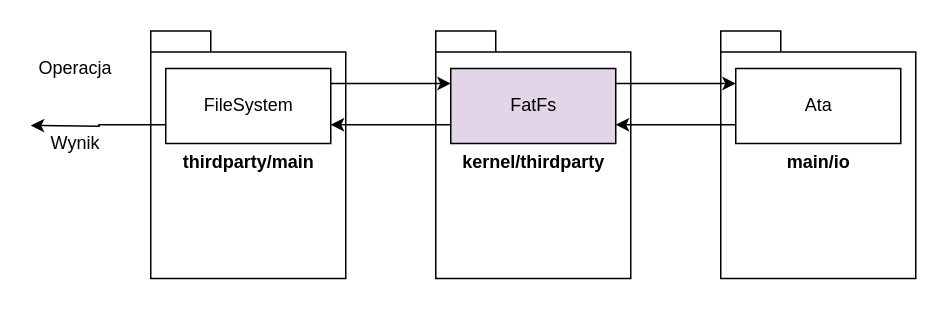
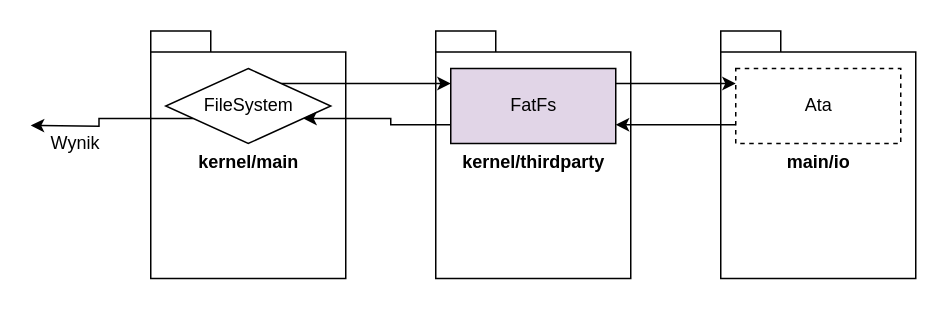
- <mxCell id="13" value="Operacja" style="text;html=1;strokeColor=none;fillColor=none;align=center;verticalAlign=middle;whiteSpace=wrap;rounded=0;" vertex="1" parent="1"><mxGeometry x="20" y="35" width="60" height="20" as="geometry" /></mxCell>
- <mxCell id="7" value="FileSystem" style="html=1;" vertex="1" parent="1"><mxGeometry x="110" y="45" width="110" height="50" as="geometry" /></mxCell>
+ <mxCell id="7" value="FileSystem" style="rhombus;html=1;" vertex="1" parent="1"><mxGeometry x="110" y="45" width="110" height="50" as="geometry" /></mxCell>
- <mxCell id="12" value="Ata" style="html=1;" vertex="1" parent="1"><mxGeometry x="490" y="45" width="110" height="50" as="geometry" /></mxCell>
+ <mxCell id="12" value="Ata" style="html=1;dashed=1;" vertex="1" parent="1"><mxGeometry x="490" y="45" width="110" height="50" as="geometry" /></mxCell>
- <mxCell id="4" value="thirdparty/main" style="shape=folder;fontStyle=1;spacingTop=10;tabWidth=40;tabHeight=14;tabPosition=left;html=1;" vertex="1" parent="1"><mxGeometry x="100" y="20" width="130" height="165" as="geometry" /></mxCell>
+ <mxCell id="4" value="kernel/main" style="shape=folder;fontStyle=1;spacingTop=10;tabWidth=40;tabHeight=14;tabPosition=left;html=1;" vertex="1" parent="1"><mxGeometry x="100" y="20" width="130" height="165" as="geometry" /></mxCell>
